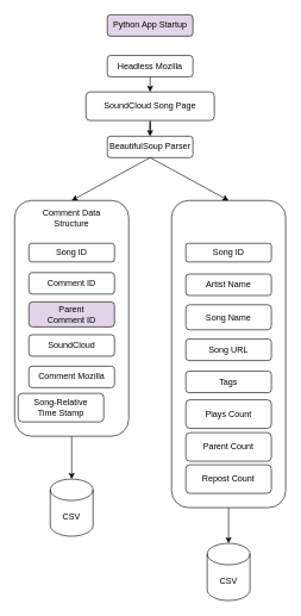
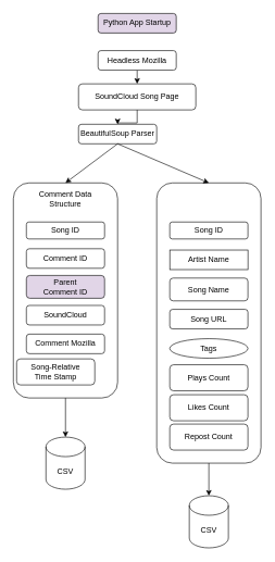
- <mxCell id="7" value="&lt;div&gt;BeautifulSoup Parser&lt;/div&gt;" style="rounded=1;whiteSpace=wrap;html=1;" vertex="1" parent="1"><mxGeometry x="150" y="190" width="120" height="30" as="geometry" /></mxCell>
+ <mxCell id="7" value="&lt;div&gt;BeautifulSoup Parser&lt;/div&gt;" style="rounded=1;whiteSpace=wrap;html=1;" vertex="1" parent="1"><mxGeometry x="120" y="190" width="120" height="30" as="geometry" /></mxCell>
- <mxCell id="21" value="Artist Name" style="rounded=1;whiteSpace=wrap;html=1;" vertex="1" parent="1"><mxGeometry x="260" y="383" width="120" height="30" as="geometry" /></mxCell>
+ <mxCell id="21" value="Artist Name" style="whiteSpace=wrap;html=1;rounded=0;" vertex="1" parent="1"><mxGeometry x="260" y="383" width="120" height="30" as="geometry" /></mxCell>
- <mxCell id="17" value="Tags" style="rounded=1;whiteSpace=wrap;html=1;" vertex="1" parent="1"><mxGeometry x="260" y="519" width="120" height="30" as="geometry" /></mxCell>
+ <mxCell id="17" value="Tags" style="ellipse;whiteSpace=wrap;html=1;" vertex="1" parent="1"><mxGeometry x="260" y="519" width="120" height="30" as="geometry" /></mxCell>
- <mxCell id="23" value="Parent Count" style="rounded=1;whiteSpace=wrap;html=1;" vertex="1" parent="1"><mxGeometry x="260" y="605" width="120" height="40" as="geometry" /></mxCell>
+ <mxCell id="23" value="Likes Count" style="rounded=1;whiteSpace=wrap;html=1;" vertex="1" parent="1"><mxGeometry x="260" y="605" width="120" height="40" as="geometry" /></mxCell>
